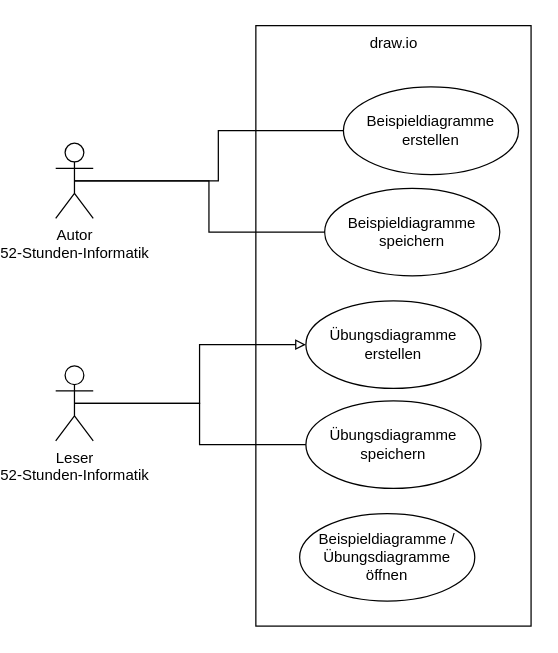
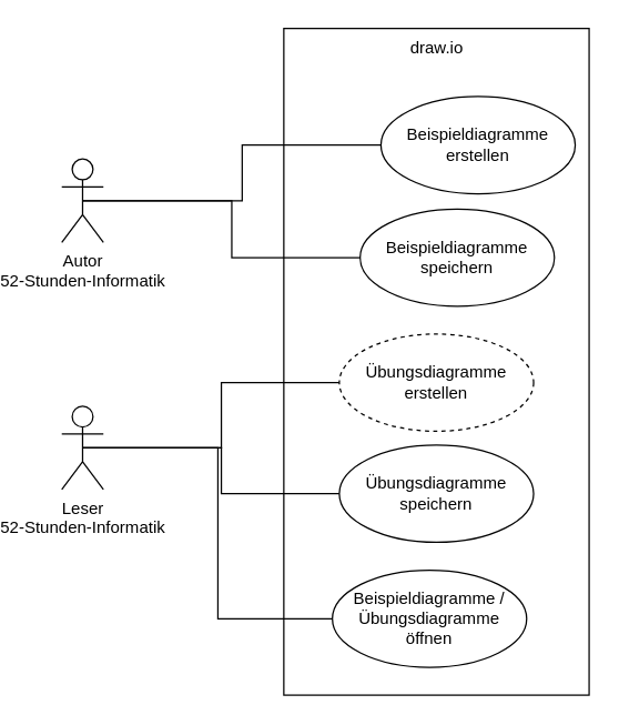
- <mxCell id="6" style="edgeStyle=orthogonalEdgeStyle;rounded=0;orthogonalLoop=1;jettySize=auto;html=1;exitX=0.5;exitY=0.5;exitDx=0;exitDy=0;exitPerimeter=0;entryX=0;entryY=0.5;entryDx=0;entryDy=0;endArrow=block;endFill=0;strokeColor=#000000;" edge="1" parent="1" source="9" target="11"><mxGeometry relative="1" as="geometry" /></mxCell>
+ <mxCell id="6" style="edgeStyle=orthogonalEdgeStyle;rounded=0;orthogonalLoop=1;jettySize=auto;html=1;exitX=0.5;exitY=0.5;exitDx=0;exitDy=0;exitPerimeter=0;entryX=0;entryY=0.5;entryDx=0;entryDy=0;endArrow=none;endFill=0;strokeColor=#000000;" edge="1" parent="1" source="9" target="11"><mxGeometry relative="1" as="geometry" /></mxCell>
- <mxCell id="11" value="Übungsdiagramme&lt;br&gt;erstellen" style="ellipse;whiteSpace=wrap;html=1;" vertex="1" parent="1"><mxGeometry x="220" y="240" width="140" height="70" as="geometry" /></mxCell>
+ <mxCell id="11" value="Übungsdiagramme&lt;br&gt;erstellen" style="ellipse;whiteSpace=wrap;html=1;dashed=1;" vertex="1" parent="1"><mxGeometry x="220" y="240" width="140" height="70" as="geometry" /></mxCell>
+ <mxCell id="8" style="edgeStyle=orthogonalEdgeStyle;rounded=0;orthogonalLoop=1;jettySize=auto;html=1;exitX=0.5;exitY=0.5;exitDx=0;exitDy=0;exitPerimeter=0;entryX=0;entryY=0.5;entryDx=0;entryDy=0;endArrow=none;endFill=0;strokeColor=#000000;" edge="1" parent="1" source="9" target="14"><mxGeometry relative="1" as="geometry" /></mxCell>
